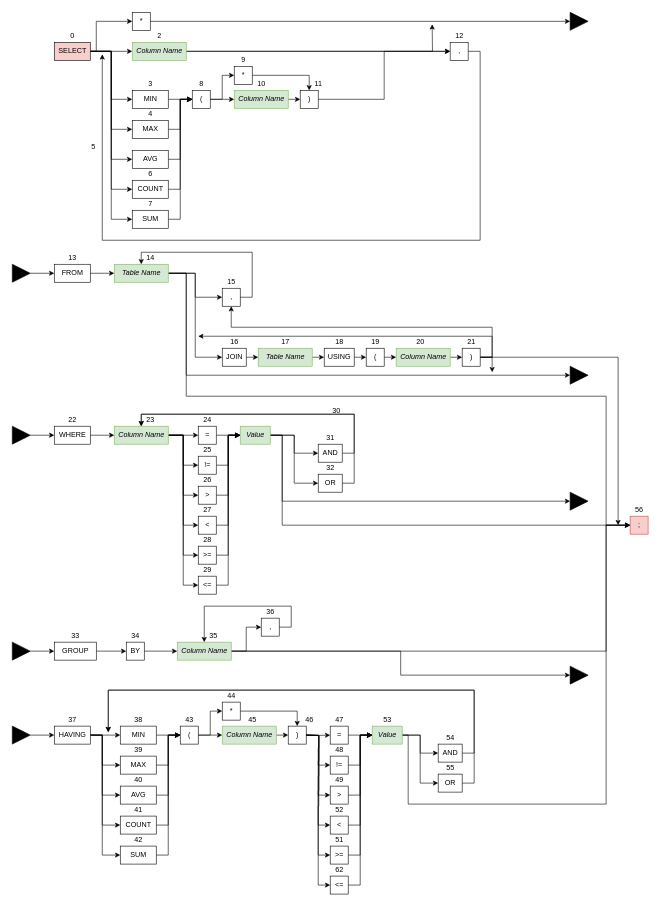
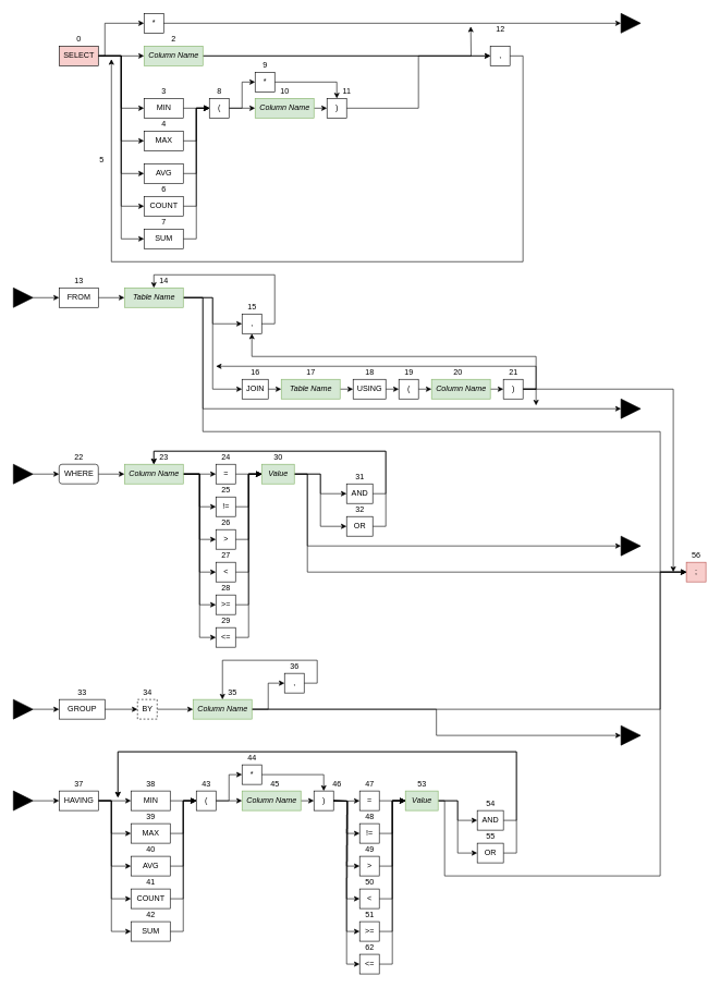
- <mxCell id="171" value="12" style="text;html=1;align=center;verticalAlign=middle;resizable=0;points=[];autosize=1;" parent="1" vertex="1"><mxGeometry x="750" y="50" width="30" height="20" as="geometry" /></mxCell>
+ <mxCell id="171" value="12" style="text;html=1;align=center;verticalAlign=middle;resizable=0;points=[];autosize=1;" parent="1" vertex="1"><mxGeometry x="750" y="35" width="30" height="20" as="geometry" /></mxCell>
- <mxCell id="195" value="30" style="text;html=1;align=center;verticalAlign=middle;resizable=0;points=[];autosize=1;" parent="1" vertex="1"><mxGeometry x="545" y="675" width="30" height="20" as="geometry" /></mxCell>
+ <mxCell id="195" value="30" style="text;html=1;align=center;verticalAlign=middle;resizable=0;points=[];autosize=1;" parent="1" vertex="1"><mxGeometry x="410" y="690" width="30" height="20" as="geometry" /></mxCell>
- <mxCell id="13" value="WHERE" style="html=1;" parent="1" vertex="1"><mxGeometry x="90" y="710" width="60" height="30" as="geometry" /></mxCell>
+ <mxCell id="13" value="WHERE" style="html=1;rounded=1;" parent="1" vertex="1"><mxGeometry x="90" y="710" width="60" height="30" as="geometry" /></mxCell>
- <mxCell id="216" value="BY" style="html=1;" parent="1" vertex="1"><mxGeometry x="210" y="1070" width="30" height="30" as="geometry" /></mxCell>
+ <mxCell id="216" value="BY" style="html=1;dashed=1;" parent="1" vertex="1"><mxGeometry x="210" y="1070" width="30" height="30" as="geometry" /></mxCell>
- <mxCell id="211" value="52" style="text;html=1;align=center;verticalAlign=middle;resizable=0;points=[];autosize=1;" parent="1" vertex="1"><mxGeometry x="550" y="1340" width="30" height="20" as="geometry" /></mxCell>
+ <mxCell id="211" value="50" style="text;html=1;align=center;verticalAlign=middle;resizable=0;points=[];autosize=1;" parent="1" vertex="1"><mxGeometry x="550" y="1340" width="30" height="20" as="geometry" /></mxCell>
